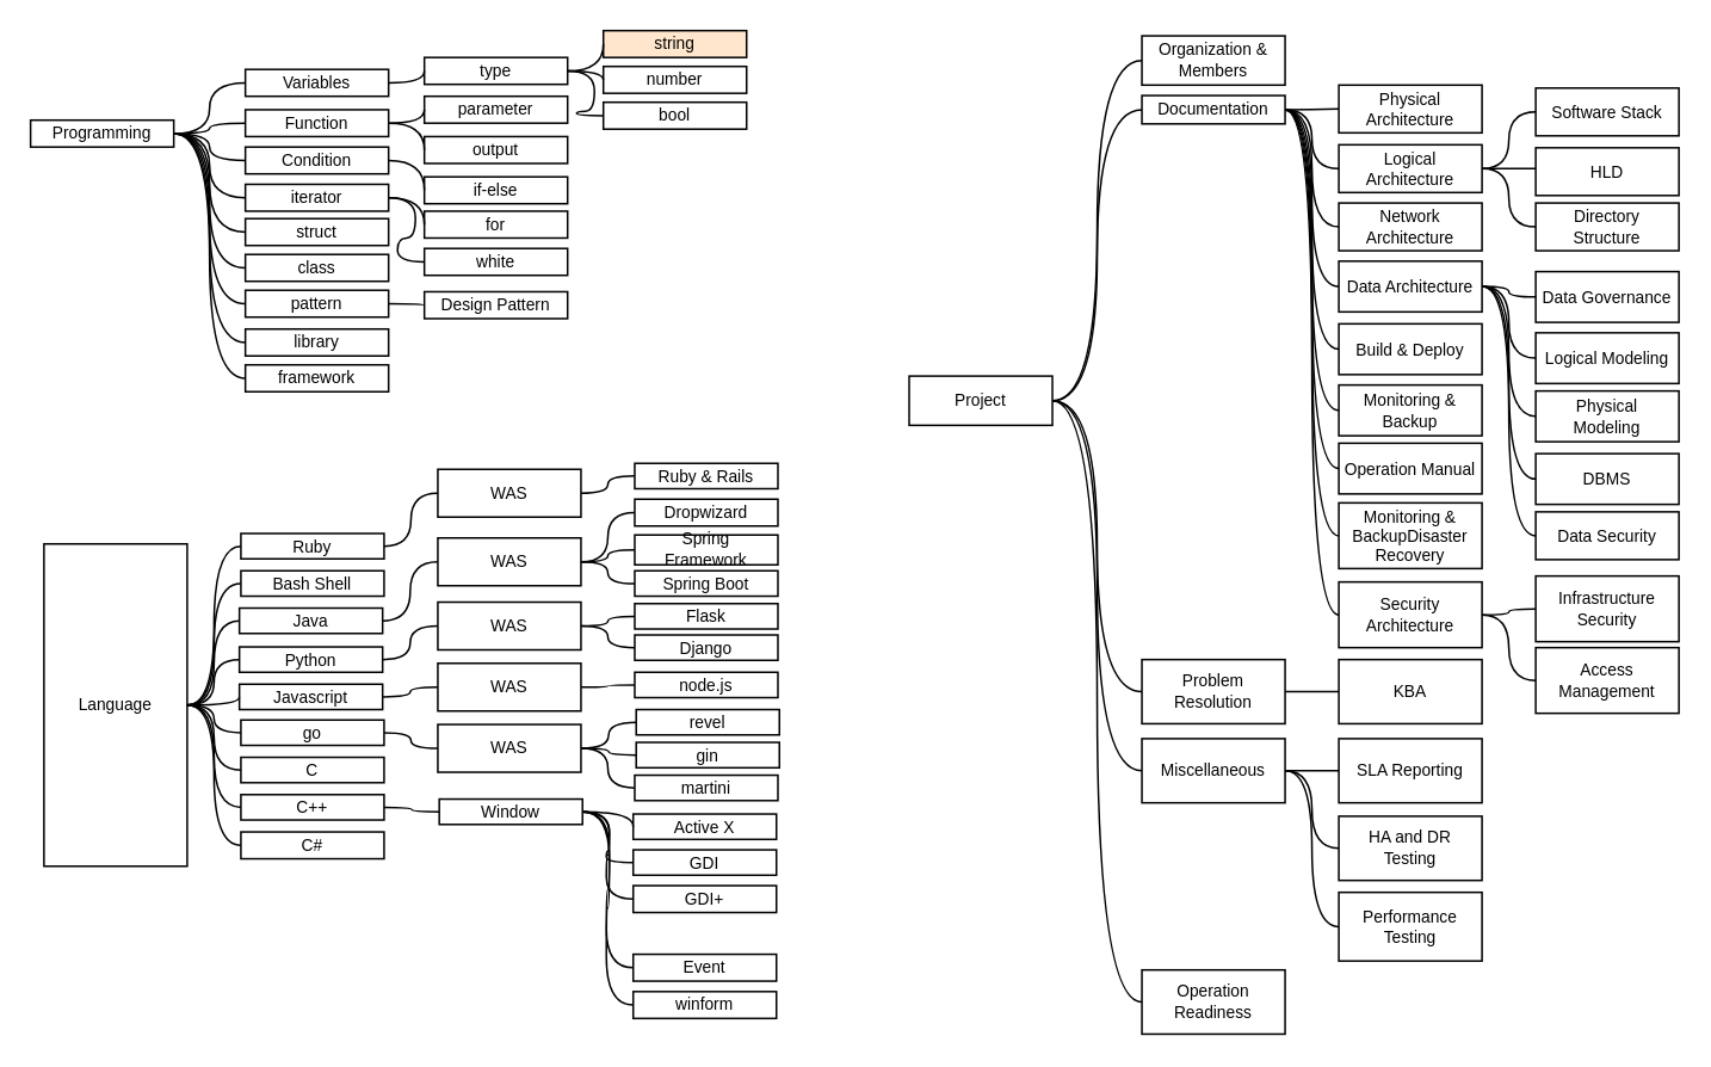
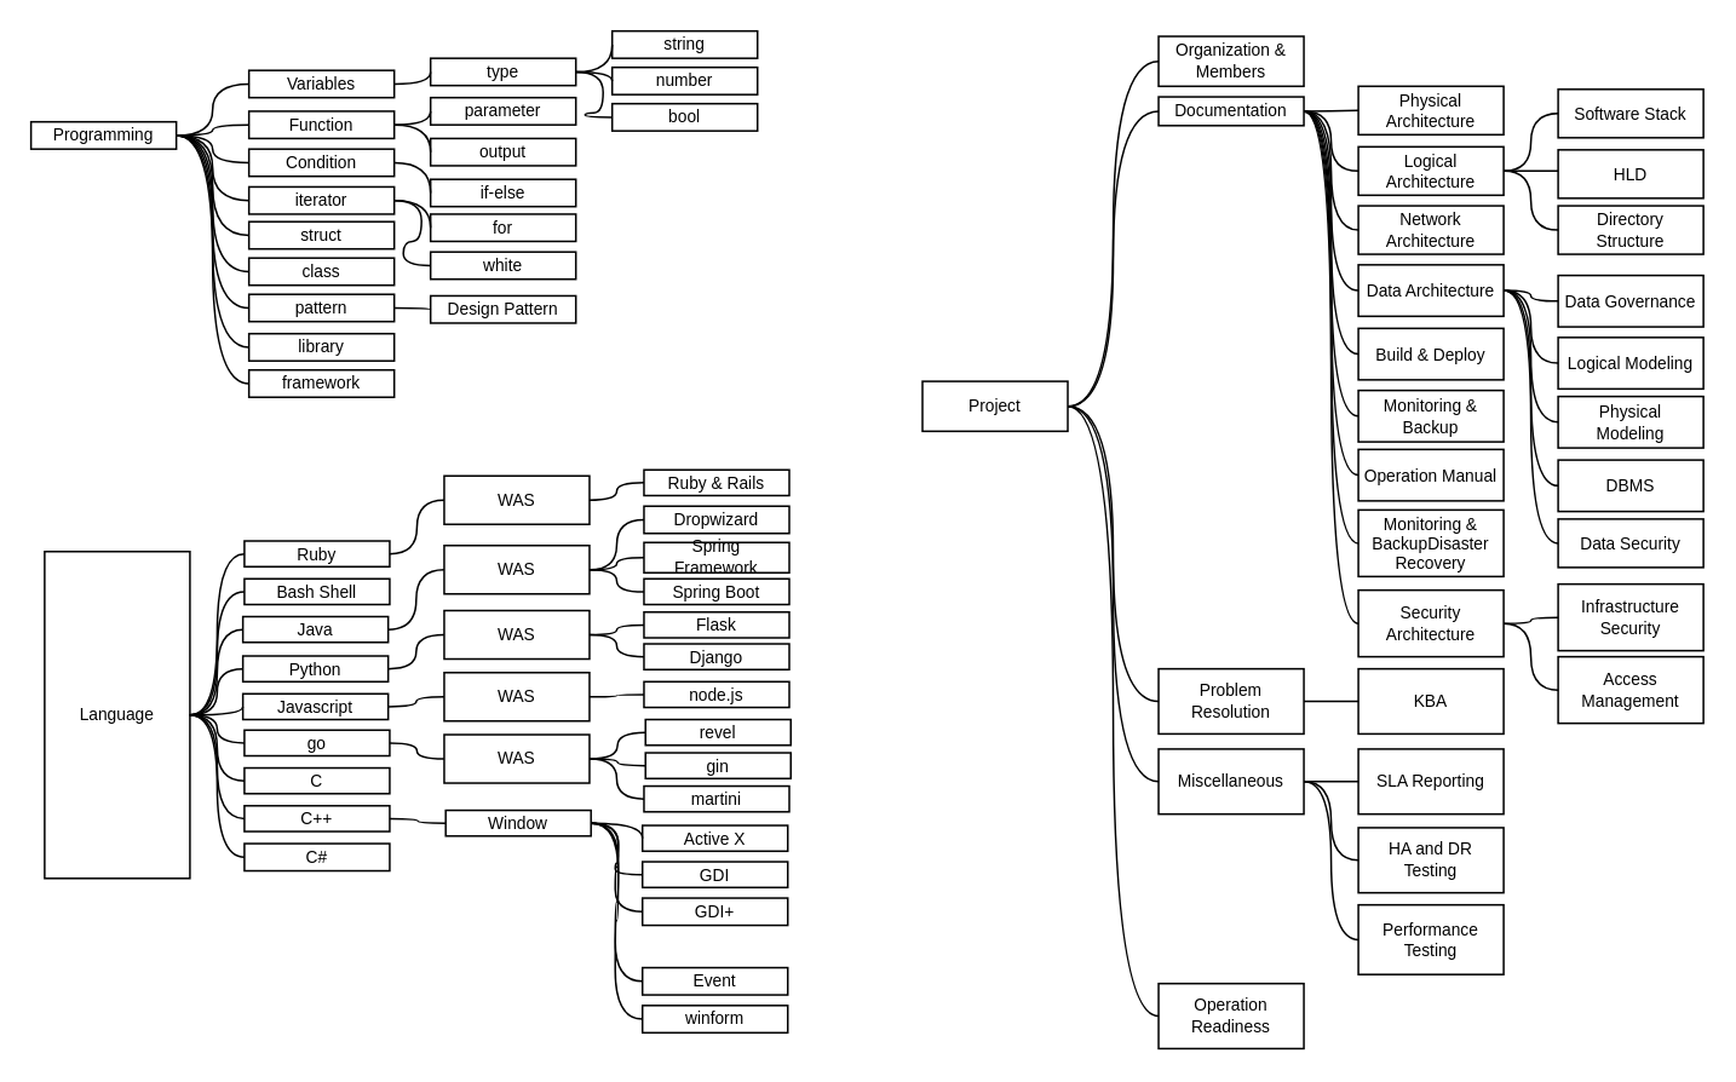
- <mxCell id="114" value="string" style="html=1;whiteSpace=wrap;fontSize=11;fontColor=#000000;spacing=5;strokeOpacity=100;strokeWidth=1.2;fillColor=#ffe6cc;" vertex="1" parent="1"><mxGeometry x="404" y="20" width="96" height="18" as="geometry" /></mxCell>
+ <mxCell id="114" value="string" style="html=1;whiteSpace=wrap;;fontSize=11;fontColor=#000000;spacing=5;strokeOpacity=100;strokeWidth=1.2;" vertex="1" parent="1"><mxGeometry x="404" y="20" width="96" height="18" as="geometry" /></mxCell>
